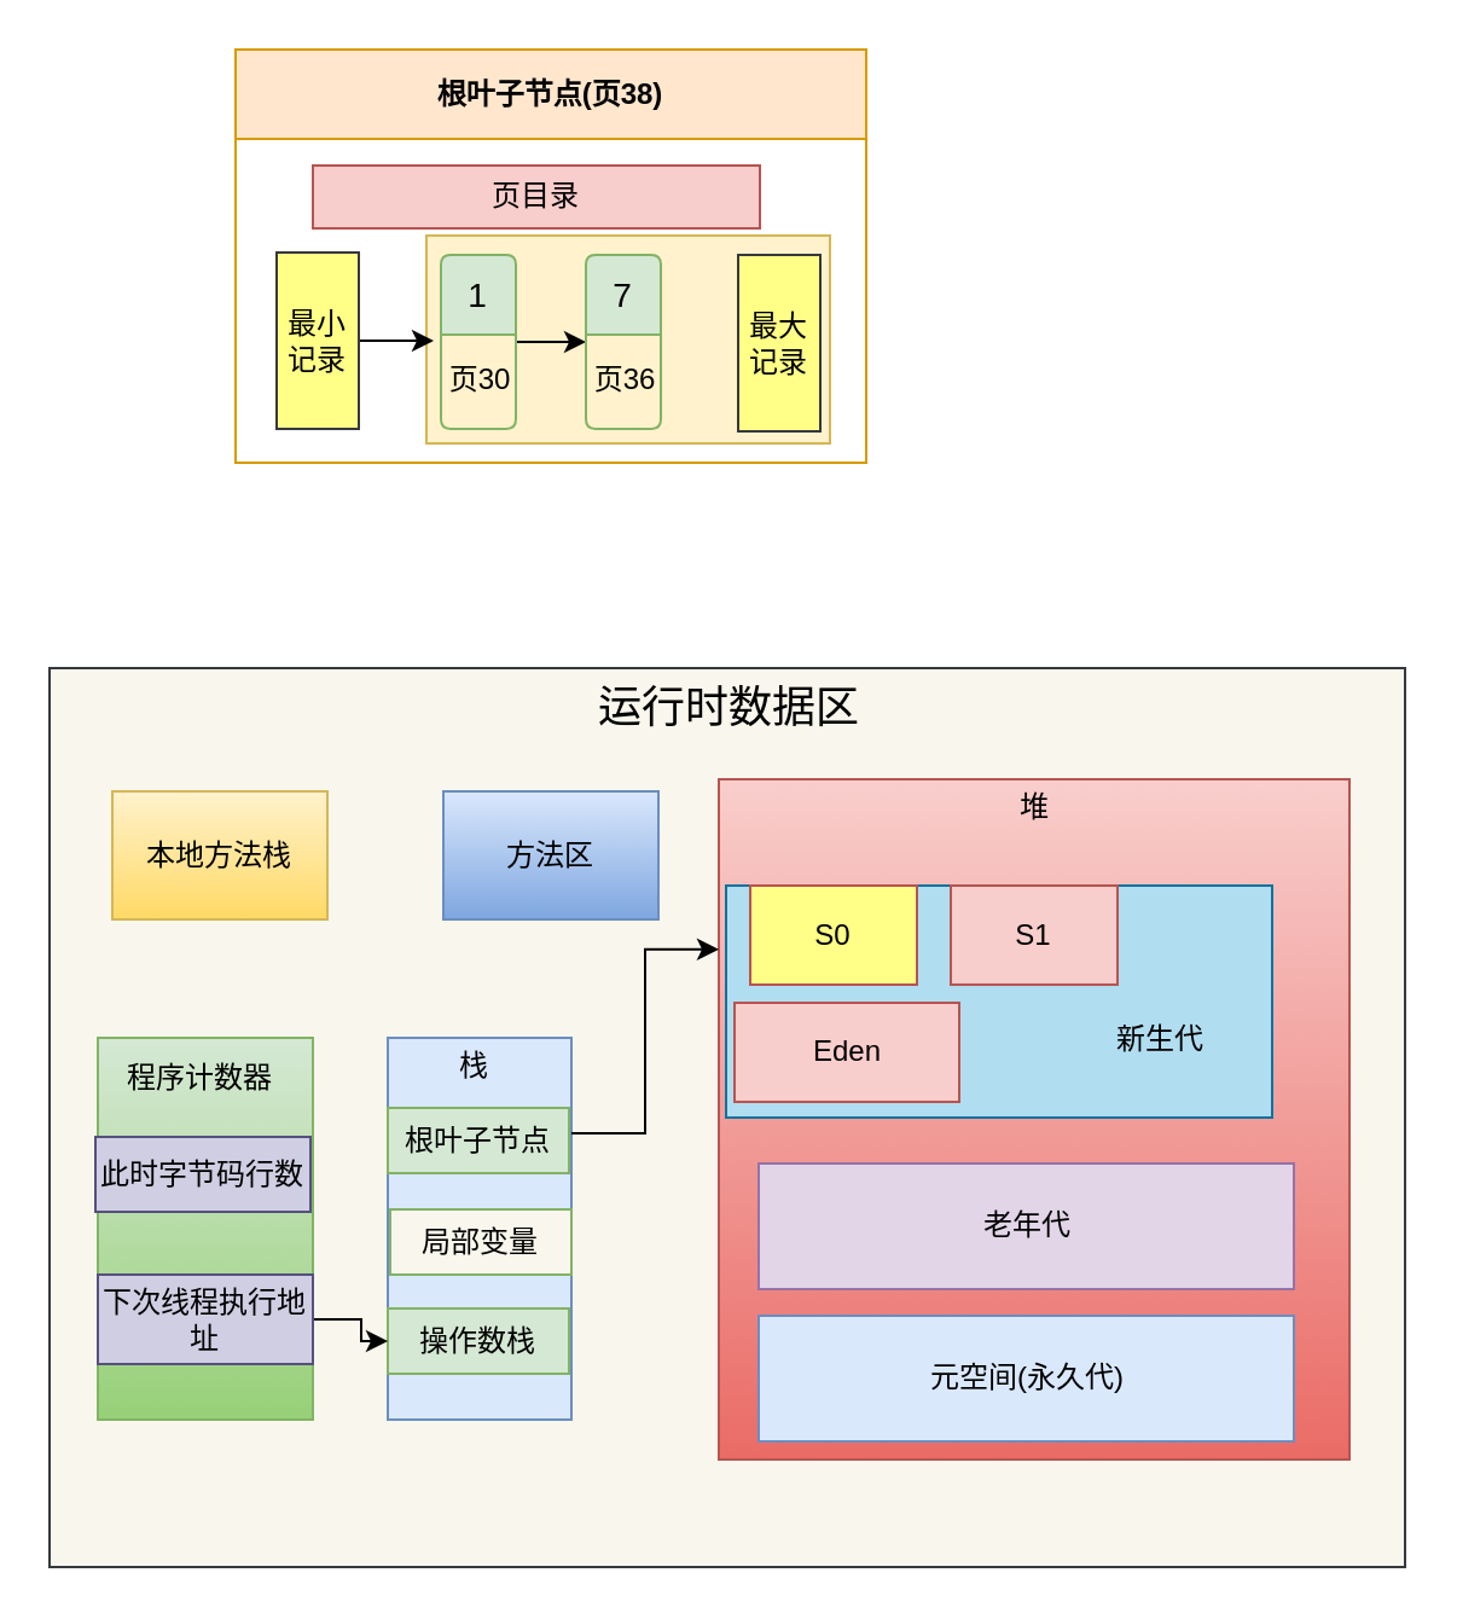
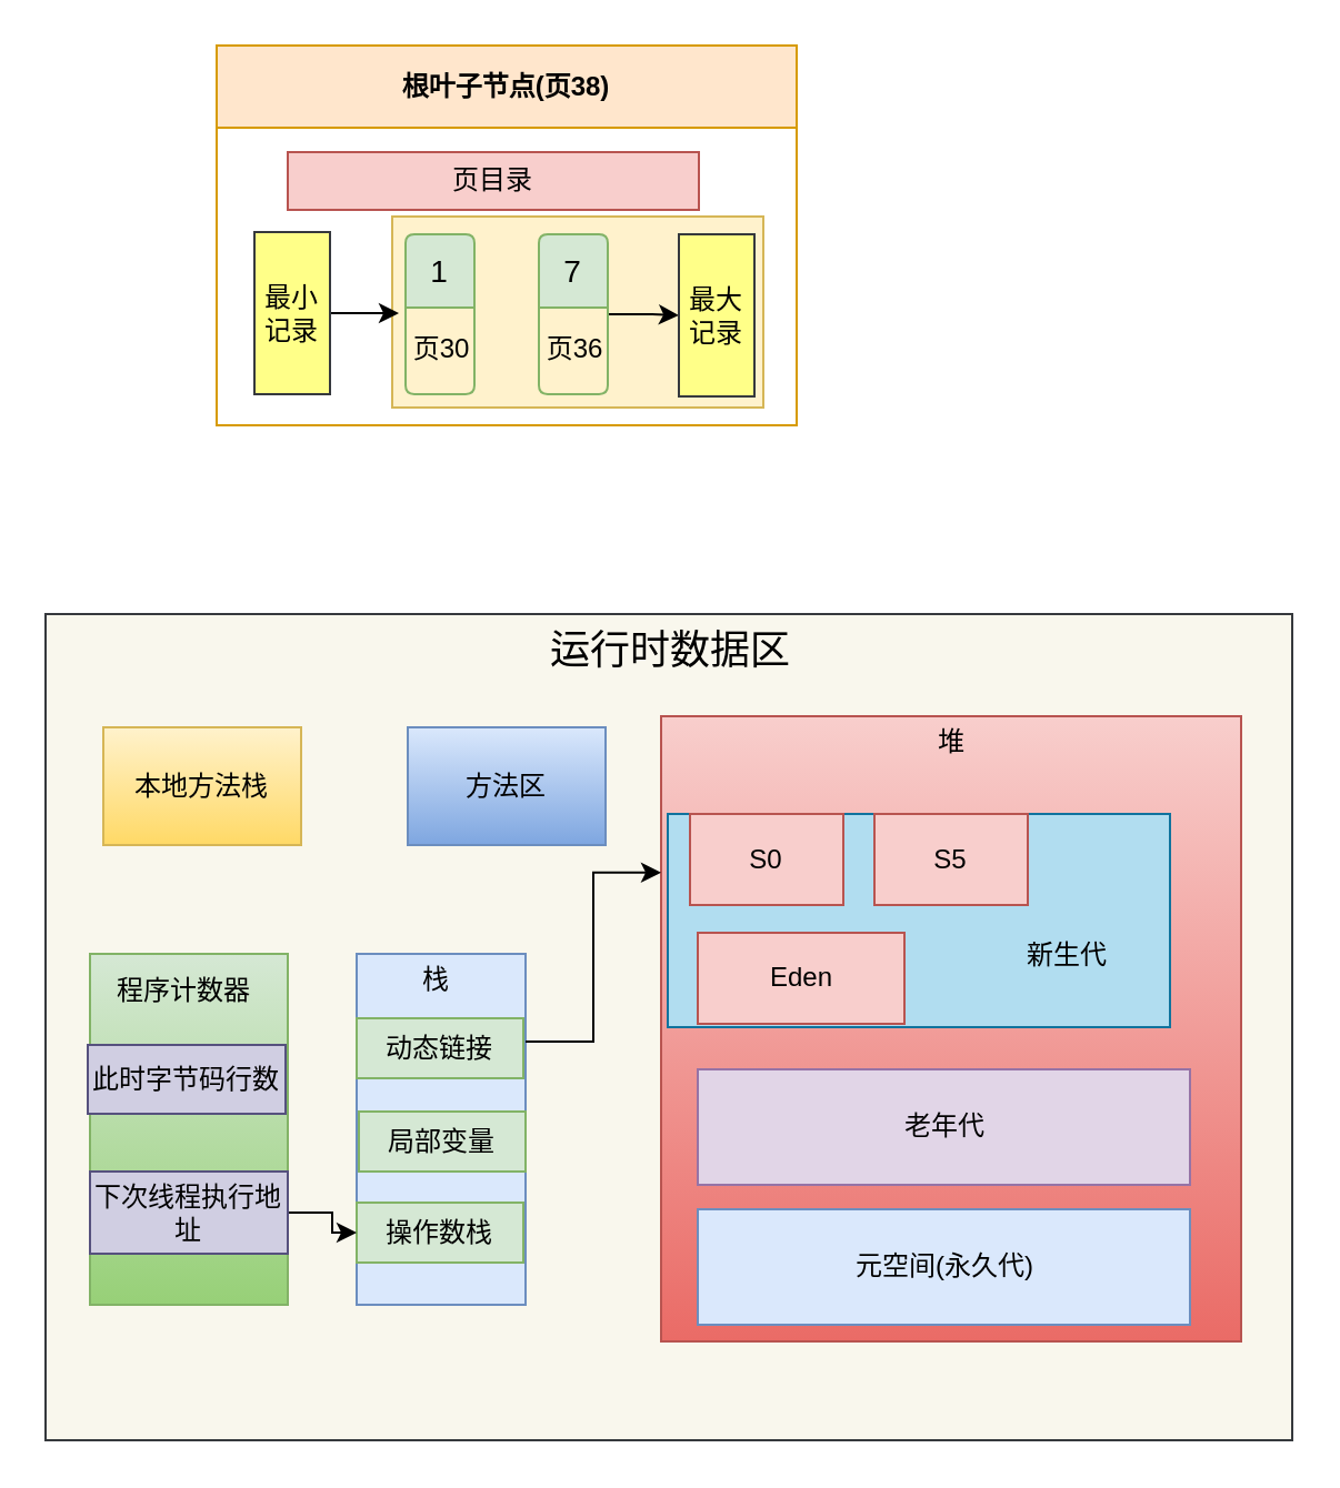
- <mxCell id="10" value="" style="edgeStyle=orthogonalEdgeStyle;rounded=0;orthogonalLoop=1;jettySize=auto;html=1;" parent="5" source="11" target="14" edge="1"><mxGeometry relative="1" as="geometry" /></mxCell>
+ <mxCell id="13" value="" style="edgeStyle=orthogonalEdgeStyle;rounded=0;orthogonalLoop=1;jettySize=auto;html=1;" parent="5" source="14" target="16" edge="1"><mxGeometry relative="1" as="geometry" /></mxCell>
- <mxCell id="21" value="S0" style="rounded=0;whiteSpace=wrap;html=1;fillColor=#ffff88;strokeColor=#b85450;" vertex="1" parent="1"><mxGeometry x="310" y="366" width="69" height="41" as="geometry" /></mxCell>
+ <mxCell id="21" value="S0" style="rounded=0;whiteSpace=wrap;html=1;fillColor=#f8cecc;strokeColor=#b85450;" vertex="1" parent="1"><mxGeometry x="310" y="366" width="69" height="41" as="geometry" /></mxCell>
- <mxCell id="22" value="S1" style="rounded=0;whiteSpace=wrap;html=1;fillColor=#f8cecc;strokeColor=#b85450;" vertex="1" parent="1"><mxGeometry x="393" y="366" width="69" height="41" as="geometry" /></mxCell>
+ <mxCell id="22" value="S5" style="rounded=0;whiteSpace=wrap;html=1;fillColor=#f8cecc;strokeColor=#b85450;" vertex="1" parent="1"><mxGeometry x="393" y="366" width="69" height="41" as="geometry" /></mxCell>
- <mxCell id="23" value="Eden" style="rounded=0;whiteSpace=wrap;html=1;fillColor=#f8cecc;strokeColor=#b85450;" vertex="1" parent="1"><mxGeometry x="303.5" y="414.5" width="93" height="41" as="geometry" /></mxCell>
+ <mxCell id="23" value="Eden" style="rounded=0;whiteSpace=wrap;html=1;fillColor=#f8cecc;strokeColor=#b85450;" vertex="1" parent="1"><mxGeometry x="313.5" y="419.5" width="93" height="41" as="geometry" /></mxCell>
- <mxCell id="30" value="根叶子节点" style="rounded=0;whiteSpace=wrap;html=1;fillColor=#d5e8d4;strokeColor=#82b366;" vertex="1" parent="27"><mxGeometry y="29" width="75" height="27" as="geometry" /></mxCell>
+ <mxCell id="30" value="动态链接" style="rounded=0;whiteSpace=wrap;html=1;fillColor=#d5e8d4;strokeColor=#82b366;" vertex="1" parent="27"><mxGeometry y="29" width="75" height="27" as="geometry" /></mxCell>
- <mxCell id="31" value="局部变量" style="rounded=0;whiteSpace=wrap;html=1;fillColor=#f9f7ed;strokeColor=#82b366;" vertex="1" parent="27"><mxGeometry x="1" y="71" width="75" height="27" as="geometry" /></mxCell>
+ <mxCell id="31" value="局部变量" style="rounded=0;whiteSpace=wrap;html=1;fillColor=#d5e8d4;strokeColor=#82b366;" vertex="1" parent="27"><mxGeometry x="1" y="71" width="75" height="27" as="geometry" /></mxCell>
